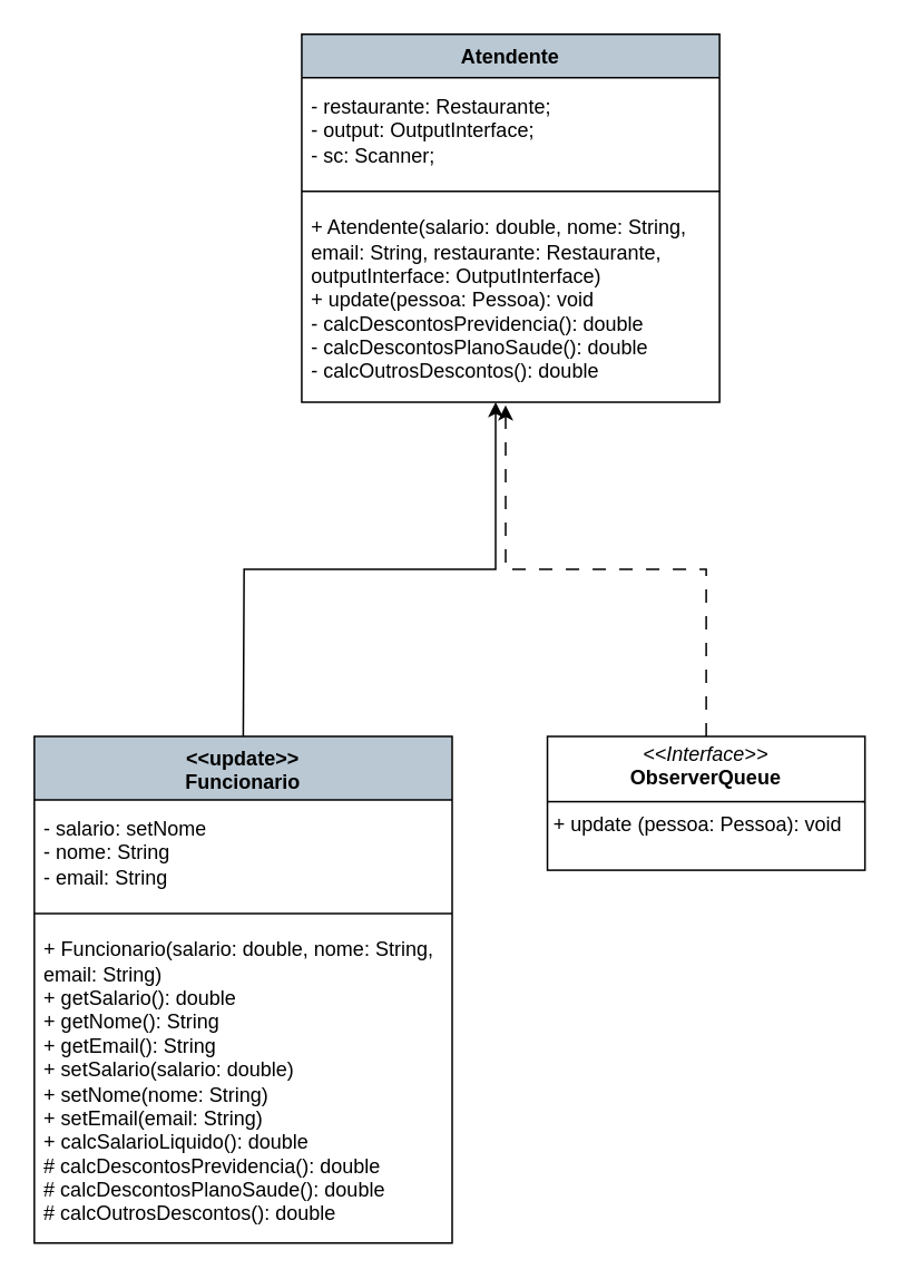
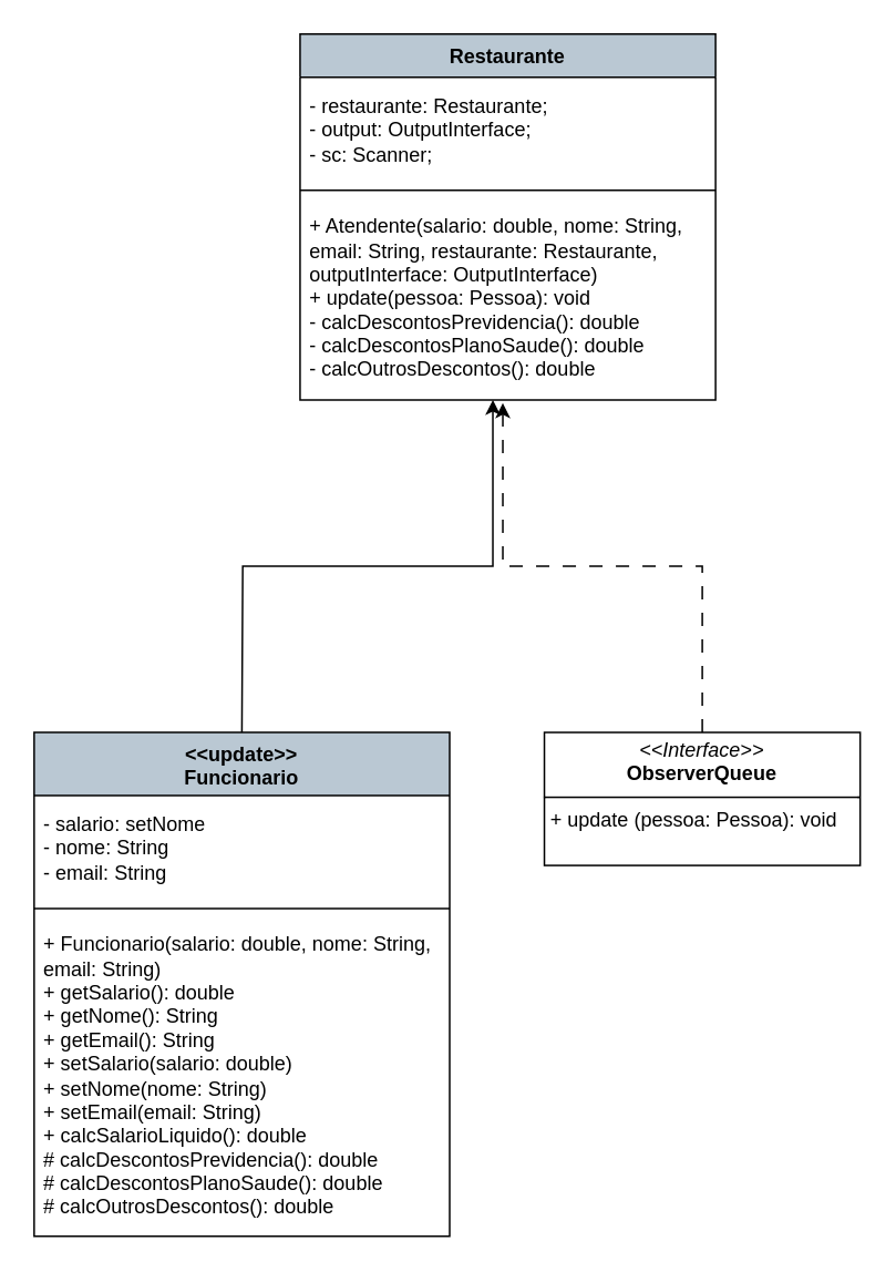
- <mxCell id="2" value="Atendente" style="swimlane;fontStyle=1;align=center;verticalAlign=top;childLayout=stackLayout;horizontal=1;startSize=26;horizontalStack=0;resizeParent=1;resizeParentMax=0;resizeLast=0;collapsible=1;marginBottom=0;whiteSpace=wrap;html=1;fillColor=#BAC8D3;" vertex="1" parent="1"><mxGeometry x="180" y="20" width="250" height="220" as="geometry" /></mxCell>
+ <mxCell id="2" value="Restaurante" style="swimlane;fontStyle=1;align=center;verticalAlign=top;childLayout=stackLayout;horizontal=1;startSize=26;horizontalStack=0;resizeParent=1;resizeParentMax=0;resizeLast=0;collapsible=1;marginBottom=0;whiteSpace=wrap;html=1;fillColor=#BAC8D3;" vertex="1" parent="1"><mxGeometry x="180" y="20" width="250" height="220" as="geometry" /></mxCell>
